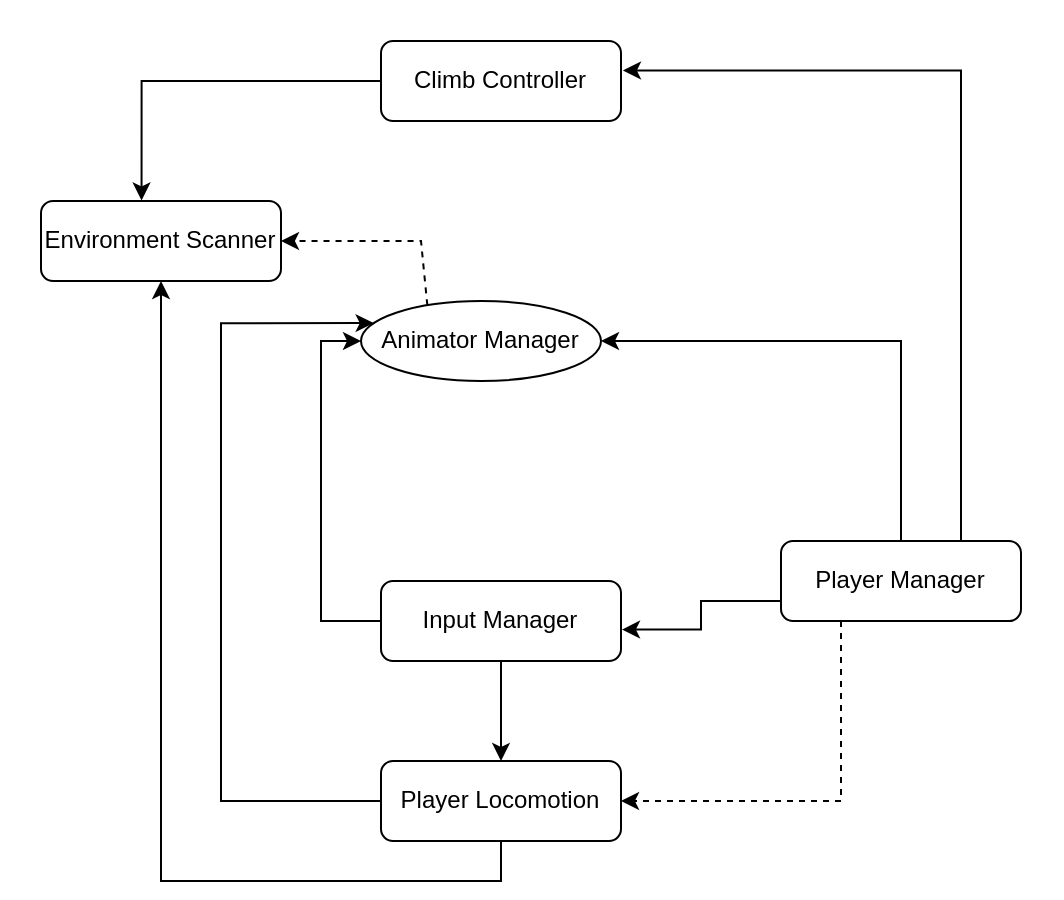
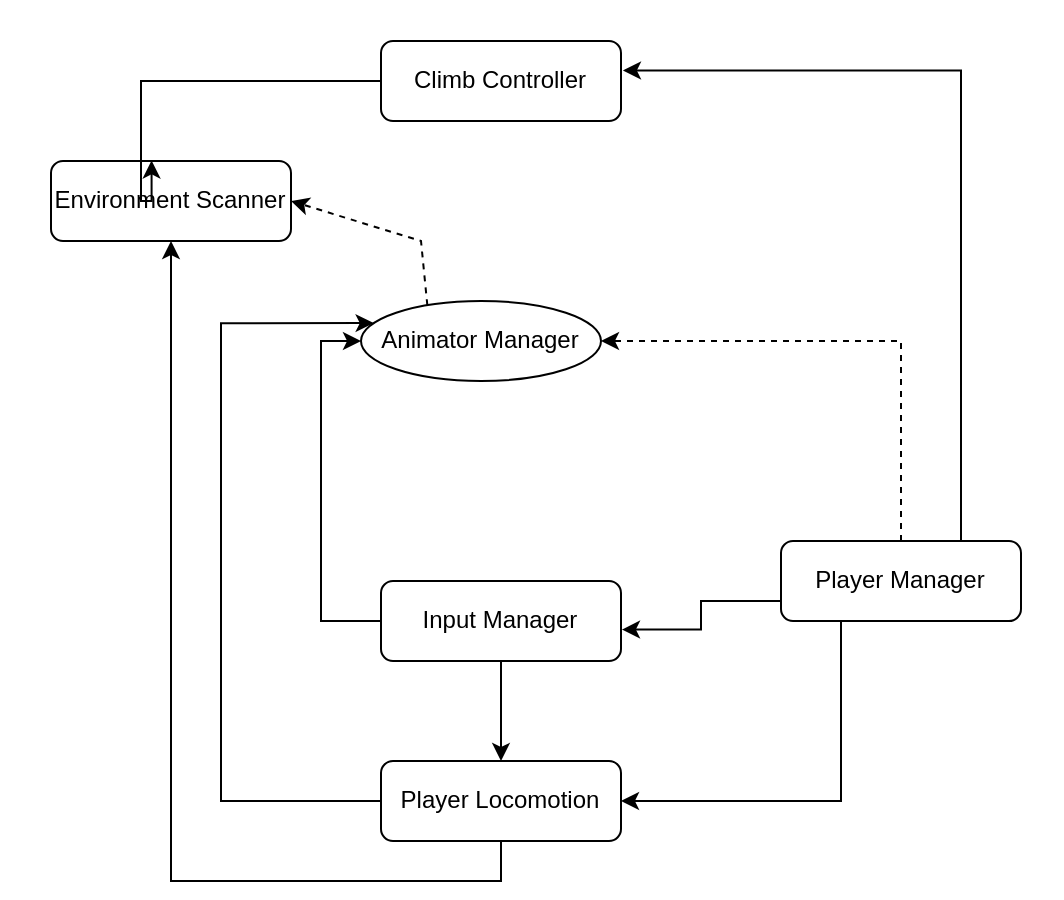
- <mxCell id="14" value="Environment Scanner" style="rounded=1;whiteSpace=wrap;html=1;fontSize=12;glass=0;strokeWidth=1;shadow=0;" parent="1" vertex="1"><mxGeometry x="20" y="100" width="120" height="40" as="geometry" /></mxCell>
+ <mxCell id="14" value="Environment Scanner" style="rounded=1;whiteSpace=wrap;html=1;fontSize=12;glass=0;strokeWidth=1;shadow=0;" parent="1" vertex="1"><mxGeometry x="25" y="80" width="120" height="40" as="geometry" /></mxCell>
- <mxCell id="3" style="edgeStyle=orthogonalEdgeStyle;rounded=0;orthogonalLoop=1;jettySize=auto;html=1;exitX=0.5;exitY=0;exitDx=0;exitDy=0;entryX=1;entryY=0.5;entryDx=0;entryDy=0;" parent="1" source="6" target="2" edge="1"><mxGeometry relative="1" as="geometry" /></mxCell>
+ <mxCell id="3" style="edgeStyle=orthogonalEdgeStyle;rounded=0;orthogonalLoop=1;jettySize=auto;html=1;exitX=0.5;exitY=0;exitDx=0;exitDy=0;entryX=1;entryY=0.5;entryDx=0;entryDy=0;dashed=1;" parent="1" source="6" target="2" edge="1"><mxGeometry relative="1" as="geometry" /></mxCell>
- <mxCell id="13" value="" style="endArrow=classic;html=1;rounded=0;entryX=1;entryY=0.5;entryDx=0;entryDy=0;exitX=0.25;exitY=1;exitDx=0;exitDy=0;dashed=1;" parent="1" source="6" target="12" edge="1"><mxGeometry width="50" height="50" relative="1" as="geometry"><mxPoint x="360" y="330" as="sourcePoint" /><mxPoint x="410" y="280" as="targetPoint" /><Array as="points"><mxPoint x="420" y="400" /></Array></mxGeometry></mxCell>
+ <mxCell id="13" value="" style="endArrow=classic;html=1;rounded=0;entryX=1;entryY=0.5;entryDx=0;entryDy=0;exitX=0.25;exitY=1;exitDx=0;exitDy=0;" parent="1" source="6" target="12" edge="1"><mxGeometry width="50" height="50" relative="1" as="geometry"><mxPoint x="360" y="330" as="sourcePoint" /><mxPoint x="410" y="280" as="targetPoint" /><Array as="points"><mxPoint x="420" y="400" /></Array></mxGeometry></mxCell>
